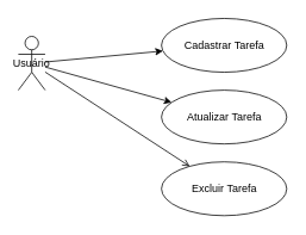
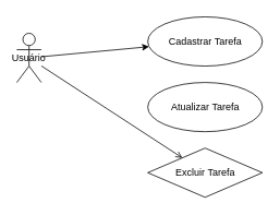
- <mxCell id="7" edge="1" source="2" target="4" parent="1"><mxGeometry relative="1" as="geometry" /></mxCell>
- <mxCell id="5" value="Excluir Tarefa" style="ellipse;html=1;" vertex="1" parent="1"><mxGeometry x="180" y="180" width="140" height="60" as="geometry" /></mxCell>
+ <mxCell id="5" value="Excluir Tarefa" style="rhombus;html=1;" vertex="1" parent="1"><mxGeometry x="180" y="180" width="140" height="60" as="geometry" /></mxCell>
